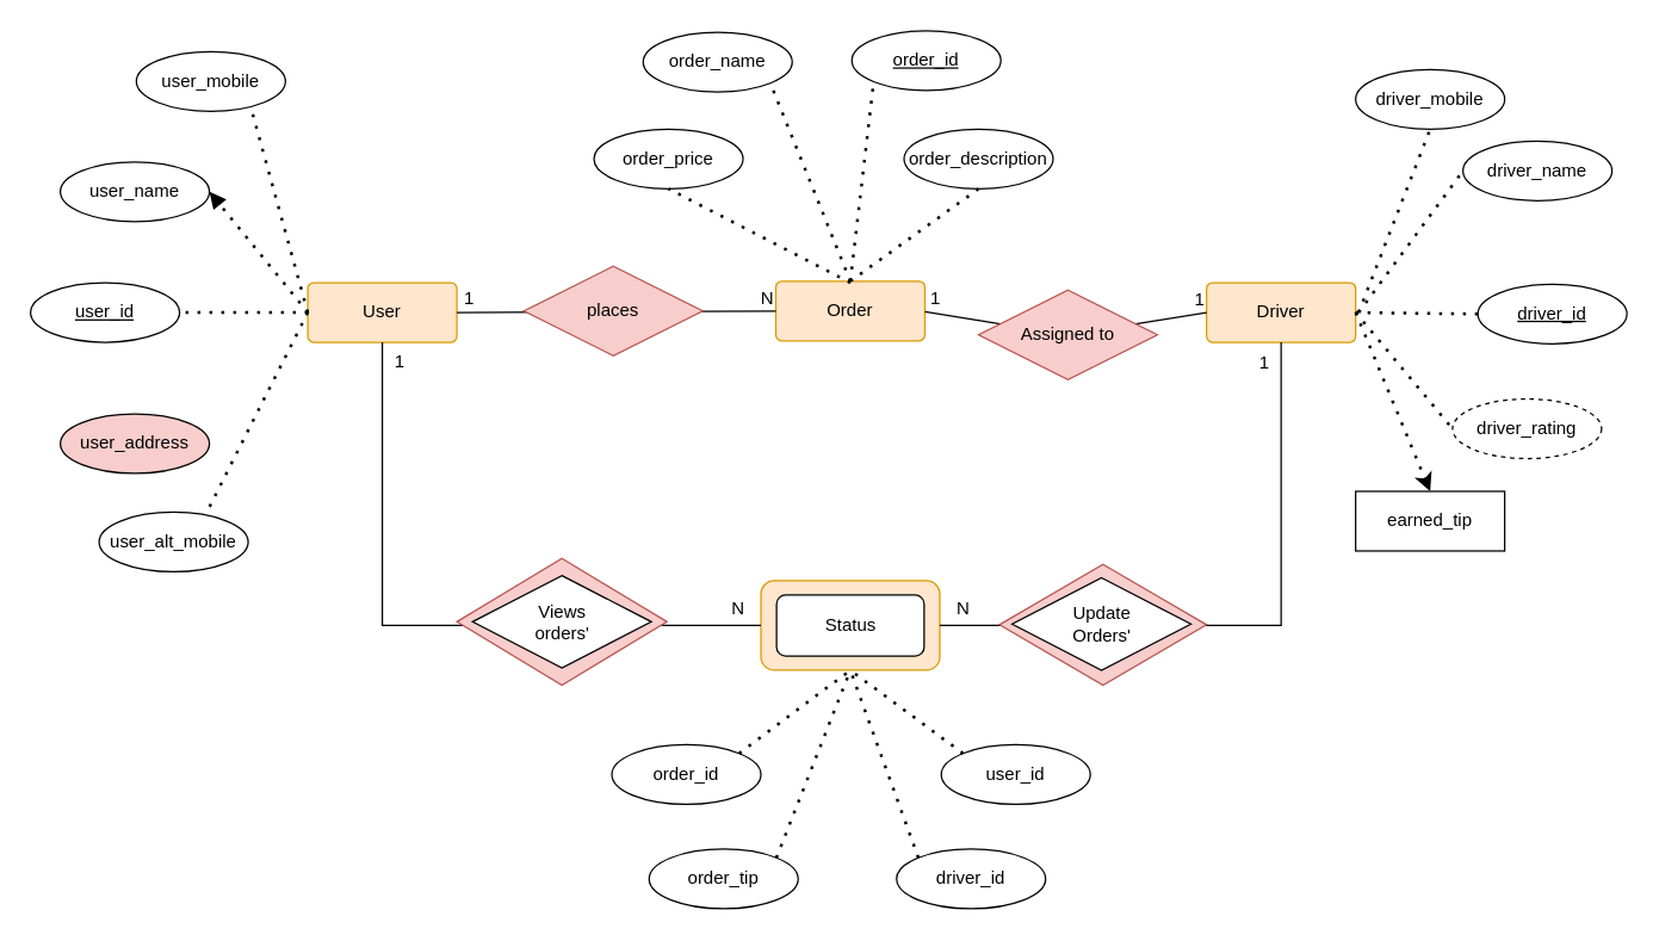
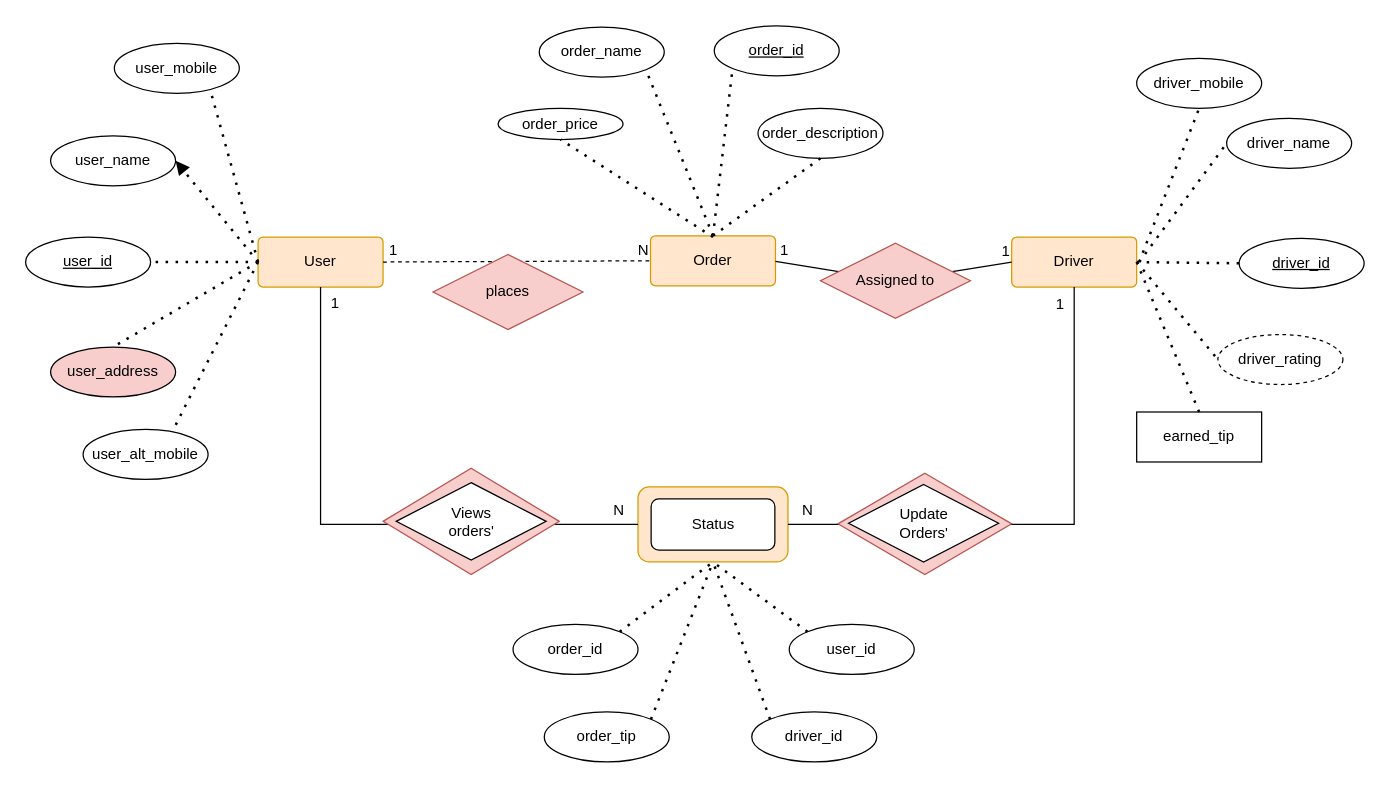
- <mxCell id="36" value="order_price" style="ellipse;whiteSpace=wrap;html=1;align=center;" parent="1" vertex="1"><mxGeometry x="398" y="86" width="100" height="40" as="geometry" /></mxCell>
+ <mxCell id="36" value="order_price" style="ellipse;whiteSpace=wrap;html=1;align=center;" parent="1" vertex="1"><mxGeometry x="398" y="86" width="100" height="25" as="geometry" /></mxCell>
- <mxCell id="8" value="places" style="shape=rhombus;perimeter=rhombusPerimeter;whiteSpace=wrap;html=1;align=center;fillColor=#f8cecc;strokeColor=#b85450;" parent="1" vertex="1"><mxGeometry x="351" y="178" width="120" height="60" as="geometry" /></mxCell>
+ <mxCell id="8" value="places" style="shape=rhombus;perimeter=rhombusPerimeter;whiteSpace=wrap;html=1;align=center;fillColor=#f8cecc;strokeColor=#b85450;" parent="1" vertex="1"><mxGeometry x="346" y="203" width="120" height="60" as="geometry" /></mxCell>
- <mxCell id="5" value="" style="endArrow=none;html=1;rounded=0;entryX=0;entryY=0.5;entryDx=0;entryDy=0;exitX=1;exitY=0.5;exitDx=0;exitDy=0;" parent="1" source="2" target="3" edge="1"><mxGeometry relative="1" as="geometry"><mxPoint x="321" y="208" as="sourcePoint" /><mxPoint x="491" y="208.5" as="targetPoint" /></mxGeometry></mxCell>
+ <mxCell id="5" value="" style="endArrow=none;html=1;rounded=0;entryX=0;entryY=0.5;entryDx=0;entryDy=0;exitX=1;exitY=0.5;exitDx=0;exitDy=0;dashed=1;" parent="1" source="2" target="3" edge="1"><mxGeometry relative="1" as="geometry"><mxPoint x="321" y="208" as="sourcePoint" /><mxPoint x="491" y="208.5" as="targetPoint" /></mxGeometry></mxCell>
+ <mxCell id="33" value="" style="endArrow=none;dashed=1;html=1;dashPattern=1 3;strokeWidth=2;rounded=0;entryX=0.5;entryY=0;entryDx=0;entryDy=0;exitX=0;exitY=0.5;exitDx=0;exitDy=0;" parent="1" source="2" target="28" edge="1"><mxGeometry width="50" height="50" relative="1" as="geometry"><mxPoint x="229" y="256" as="sourcePoint" /><mxPoint x="181" y="129" as="targetPoint" /></mxGeometry></mxCell>
- <mxCell id="25" value="" style="endArrow=classic;dashed=1;html=1;dashPattern=1 3;strokeWidth=2;rounded=0;entryX=0.5;entryY=0;entryDx=0;entryDy=0;exitX=1;exitY=0.5;exitDx=0;exitDy=0;" parent="1" source="4" target="19" edge="1"><mxGeometry width="50" height="50" relative="1" as="geometry"><mxPoint x="941" y="249" as="sourcePoint" /><mxPoint x="1006" y="327" as="targetPoint" /></mxGeometry></mxCell>
+ <mxCell id="25" value="" style="endArrow=none;dashed=1;html=1;dashPattern=1 3;strokeWidth=2;rounded=0;entryX=0.5;entryY=0;entryDx=0;entryDy=0;exitX=1;exitY=0.5;exitDx=0;exitDy=0;" parent="1" source="4" target="19" edge="1"><mxGeometry width="50" height="50" relative="1" as="geometry"><mxPoint x="941" y="249" as="sourcePoint" /><mxPoint x="1006" y="327" as="targetPoint" /></mxGeometry></mxCell>
